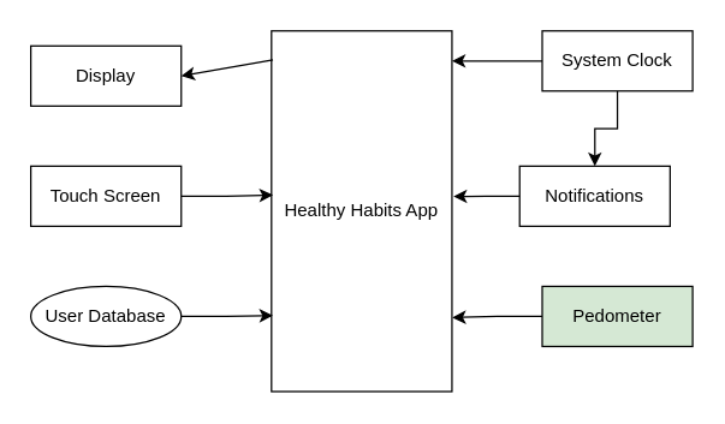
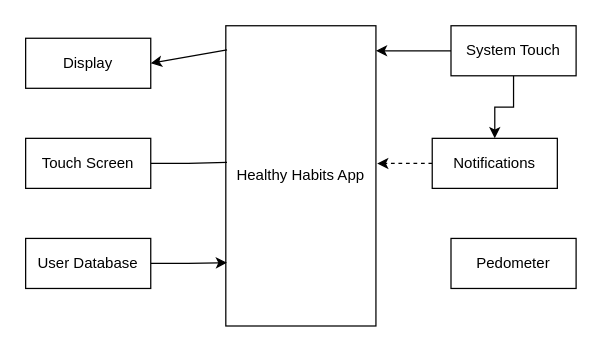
- <mxCell id="7" value="System Clock" style="rounded=0;whiteSpace=wrap;html=1;" vertex="1" parent="1"><mxGeometry x="360" y="20" width="100" height="40" as="geometry" /></mxCell>
+ <mxCell id="7" value="System Touch" style="rounded=0;whiteSpace=wrap;html=1;" vertex="1" parent="1"><mxGeometry x="360" y="20" width="100" height="40" as="geometry" /></mxCell>
- <mxCell id="9" style="edgeStyle=orthogonalEdgeStyle;rounded=0;orthogonalLoop=1;jettySize=auto;html=1;exitX=1;exitY=0.5;exitDx=0;exitDy=0;entryX=0.008;entryY=0.455;entryDx=0;entryDy=0;entryPerimeter=0;" edge="1" parent="1" source="10" target="2"><mxGeometry relative="1" as="geometry" /></mxCell>
+ <mxCell id="9" style="edgeStyle=orthogonalEdgeStyle;rounded=0;orthogonalLoop=1;jettySize=auto;html=1;exitX=1;exitY=0.5;exitDx=0;exitDy=0;entryX=0.008;entryY=0.455;entryDx=0;entryDy=0;entryPerimeter=0;endArrow=none;" edge="1" parent="1" source="10" target="2"><mxGeometry relative="1" as="geometry" /></mxCell>
- <mxCell id="4" style="edgeStyle=orthogonalEdgeStyle;rounded=0;orthogonalLoop=1;jettySize=auto;html=1;exitX=0;exitY=0.5;exitDx=0;exitDy=0;entryX=1.008;entryY=0.459;entryDx=0;entryDy=0;entryPerimeter=0;" edge="1" parent="1" source="5" target="2"><mxGeometry relative="1" as="geometry"><mxPoint x="300" y="120" as="targetPoint" /></mxGeometry></mxCell>
+ <mxCell id="4" style="edgeStyle=orthogonalEdgeStyle;rounded=0;orthogonalLoop=1;jettySize=auto;html=1;exitX=0;exitY=0.5;exitDx=0;exitDy=0;entryX=1.008;entryY=0.459;entryDx=0;entryDy=0;entryPerimeter=0;dashed=1;" edge="1" parent="1" source="5" target="2"><mxGeometry relative="1" as="geometry"><mxPoint x="300" y="120" as="targetPoint" /></mxGeometry></mxCell>
- <mxCell id="13" value="User Database" style="ellipse;whiteSpace=wrap;html=1;" vertex="1" parent="1"><mxGeometry x="20" y="190" width="100" height="40" as="geometry" /></mxCell>
+ <mxCell id="13" value="User Database" style="rounded=0;whiteSpace=wrap;html=1;" vertex="1" parent="1"><mxGeometry x="20" y="190" width="100" height="40" as="geometry" /></mxCell>
- <mxCell id="14" style="edgeStyle=orthogonalEdgeStyle;rounded=0;orthogonalLoop=1;jettySize=auto;html=1;exitX=0;exitY=0.5;exitDx=0;exitDy=0;entryX=1.002;entryY=0.795;entryDx=0;entryDy=0;entryPerimeter=0;" edge="1" parent="1" source="15" target="2"><mxGeometry relative="1" as="geometry" /></mxCell>
- <mxCell id="15" value="Pedometer" style="rounded=0;whiteSpace=wrap;html=1;fillColor=#d5e8d4;" vertex="1" parent="1"><mxGeometry x="360" y="190" width="100" height="40" as="geometry" /></mxCell>
+ <mxCell id="15" value="Pedometer" style="rounded=0;whiteSpace=wrap;html=1;" vertex="1" parent="1"><mxGeometry x="360" y="190" width="100" height="40" as="geometry" /></mxCell>
